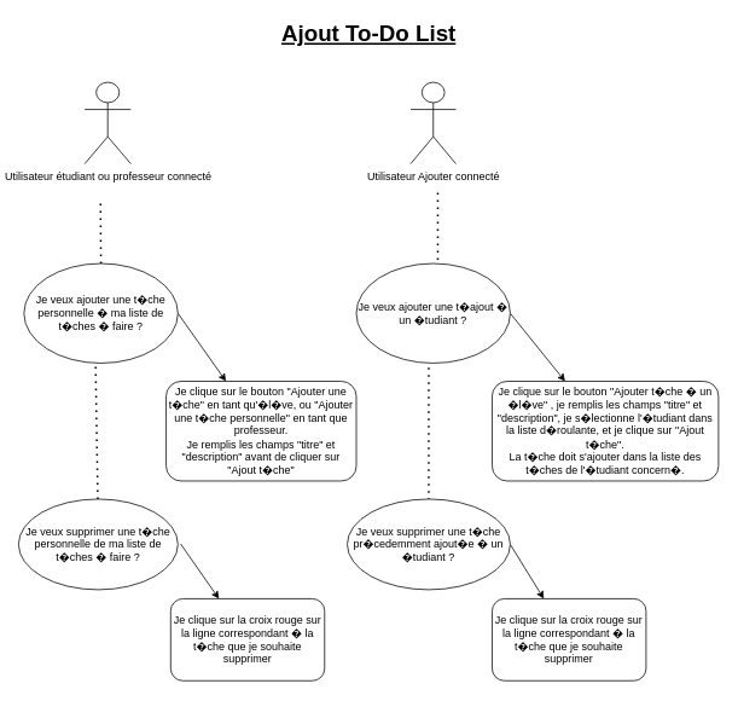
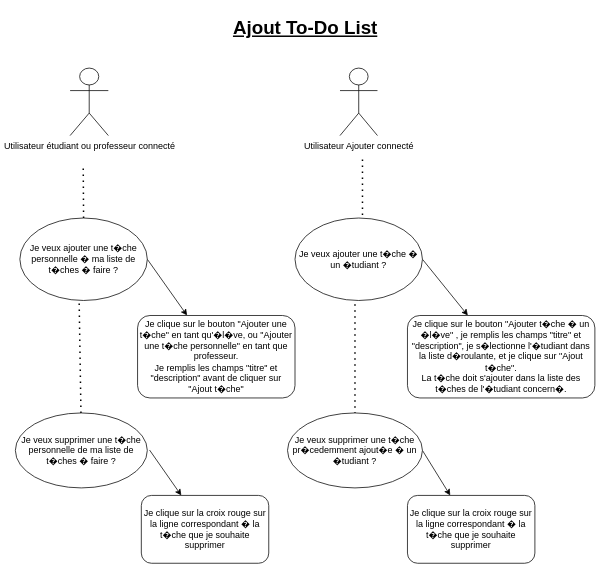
- <mxCell id="19" value="Je veux ajouter une t�ajout � un �tudiant ?" style="ellipse;whiteSpace=wrap;html=1;" vertex="1" parent="1"><mxGeometry x="393" y="290" width="170" height="110" as="geometry" /></mxCell>
+ <mxCell id="19" value="Je veux ajouter une t�che � un �tudiant ?" style="ellipse;whiteSpace=wrap;html=1;" vertex="1" parent="1"><mxGeometry x="393" y="290" width="170" height="110" as="geometry" /></mxCell>
